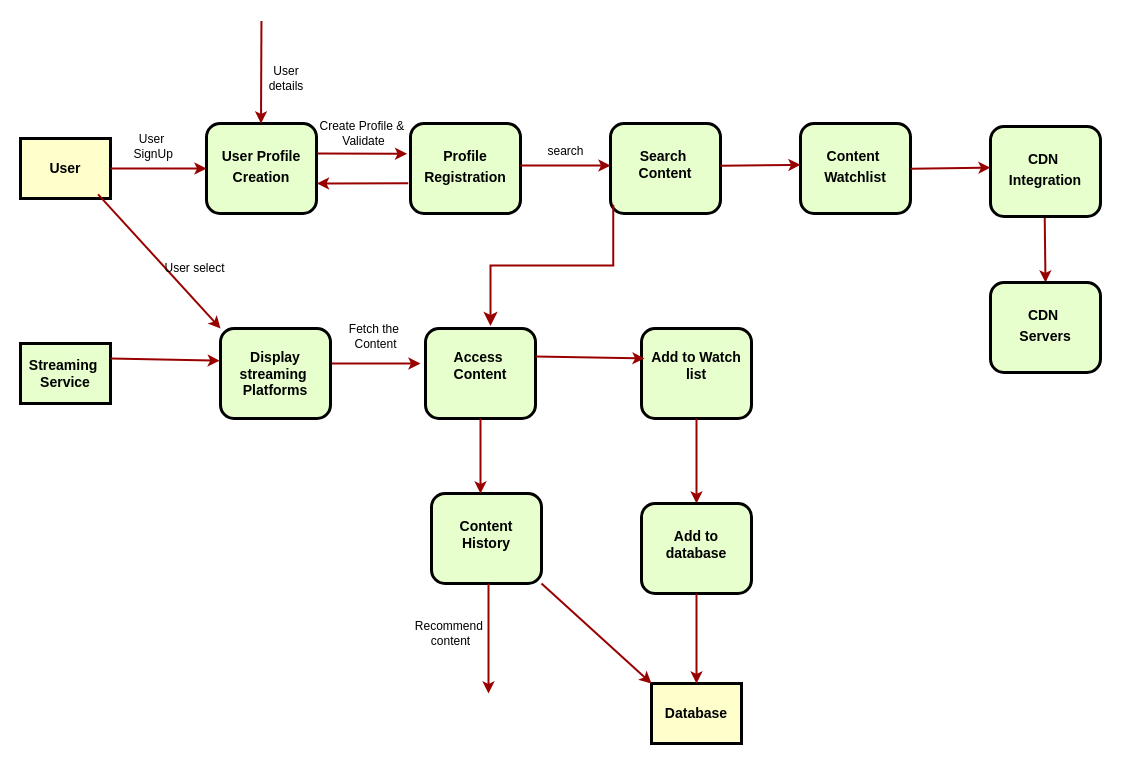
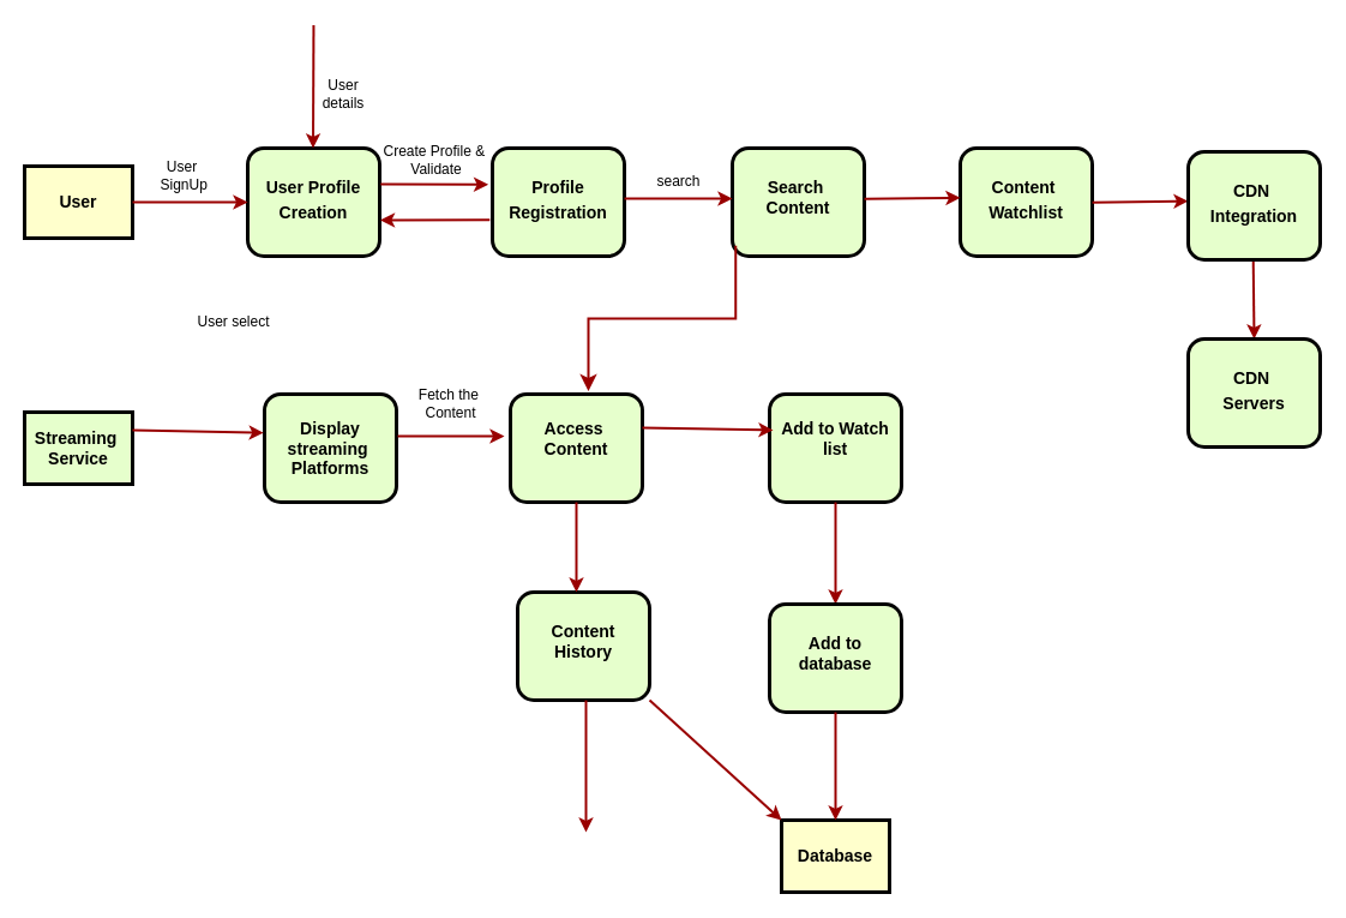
- <mxCell id="17" value="" style="edgeStyle=none;noEdgeStyle=1;strokeColor=#990000;strokeWidth=2;entryX=0;entryY=0;entryDx=0;entryDy=0;exitX=0.862;exitY=0.93;exitDx=0;exitDy=0;exitPerimeter=0;" parent="1" source="2" target="16" edge="1"><mxGeometry width="100" height="100" relative="1" as="geometry"><mxPoint x="110" y="203" as="sourcePoint" /><mxPoint x="84.25" y="243" as="targetPoint" /></mxGeometry></mxCell>
- <mxCell id="36" value="Recommend&amp;nbsp;&lt;br&gt;content" style="text;html=1;align=center;verticalAlign=middle;resizable=0;points=[];autosize=1;strokeColor=none;fillColor=none;" parent="1" vertex="1"><mxGeometry x="405" y="613" width="90" height="40" as="geometry" /></mxCell>
